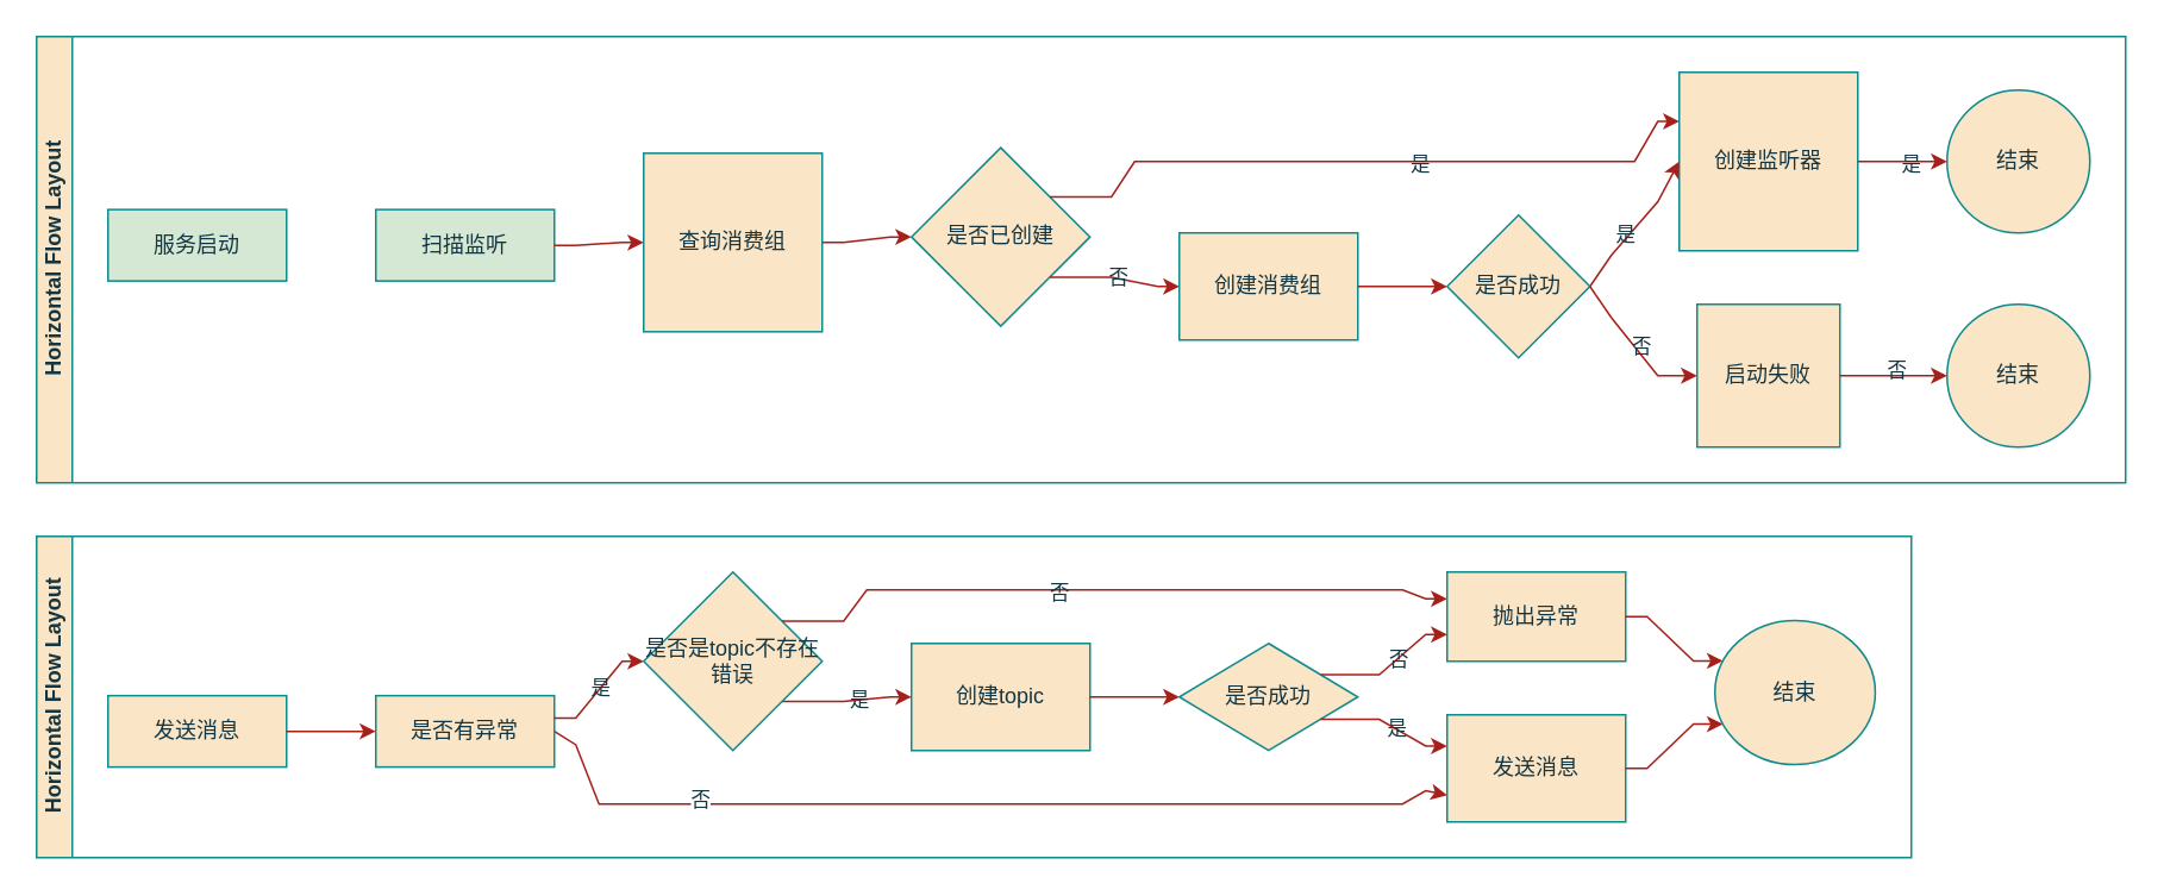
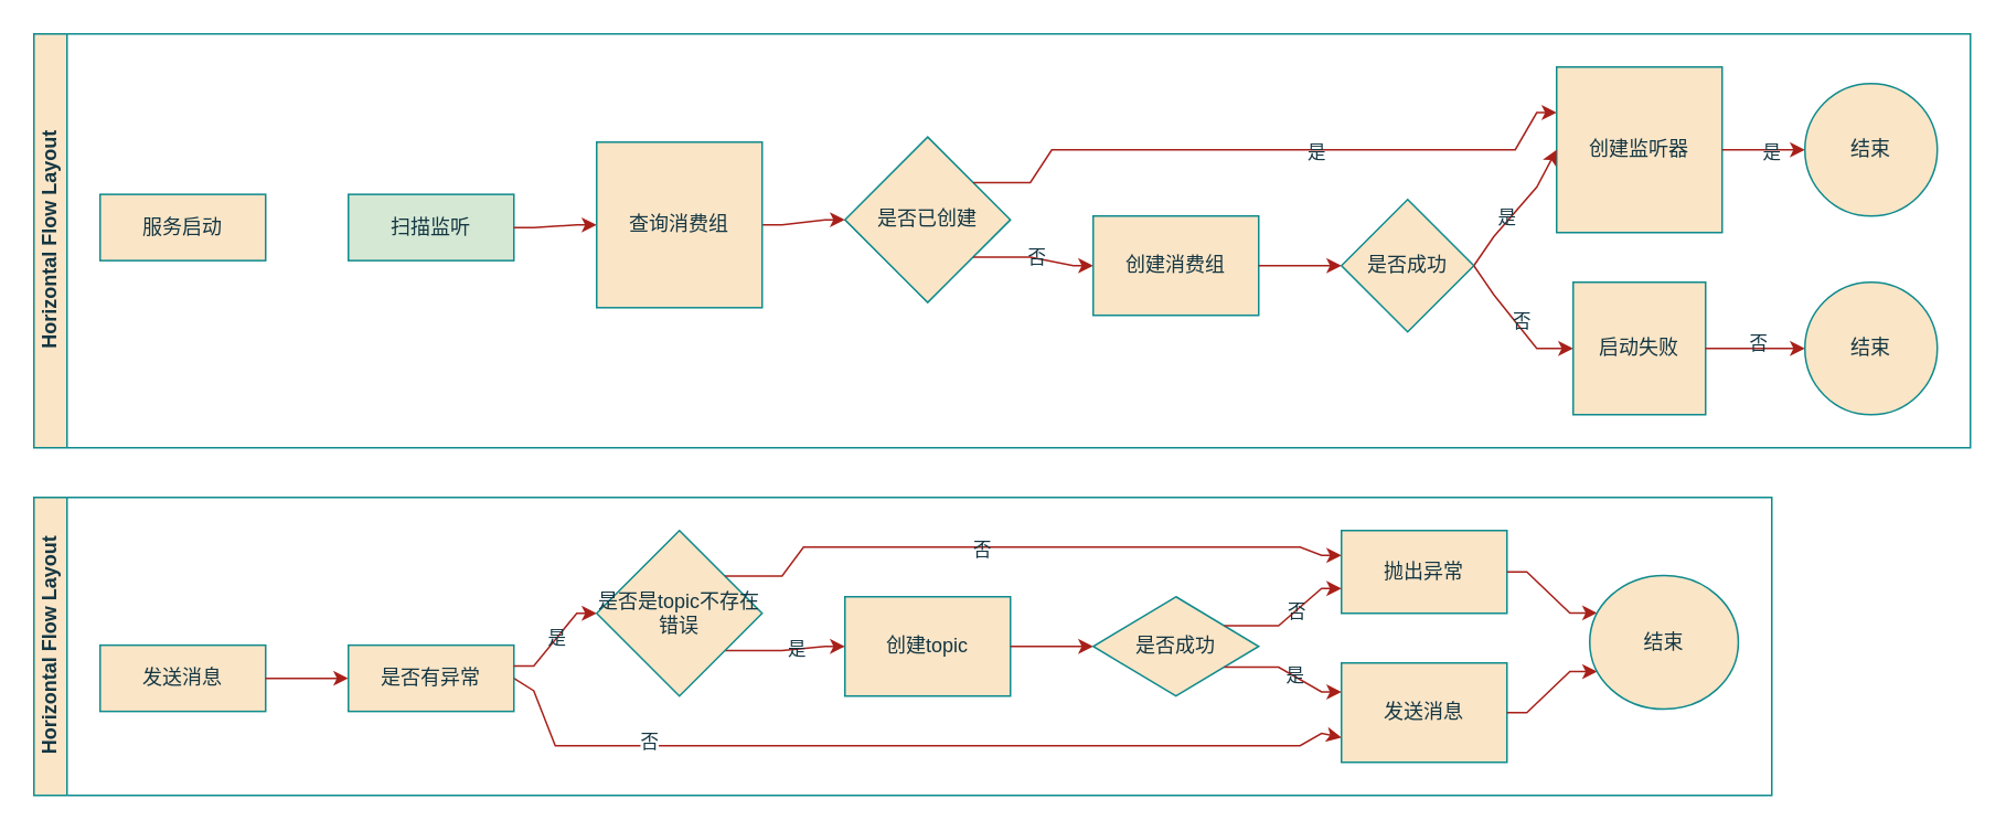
- <mxCell id="3" value="服务启动" style="whiteSpace=wrap;html=1;labelBackgroundColor=none;fillColor=#d5e8d4;strokeColor=#0F8B8D;fontColor=#143642;" vertex="1" parent="2"><mxGeometry x="40" y="96.931" width="100" height="40" as="geometry" /></mxCell>
+ <mxCell id="3" value="服务启动" style="whiteSpace=wrap;html=1;labelBackgroundColor=none;fillColor=#FAE5C7;strokeColor=#0F8B8D;fontColor=#143642;" vertex="1" parent="2"><mxGeometry x="40" y="96.931" width="100" height="40" as="geometry" /></mxCell>
